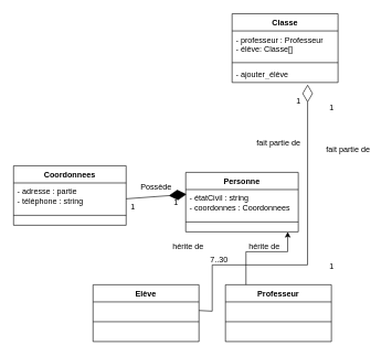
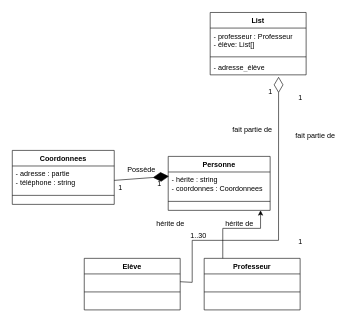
- <mxCell id="8" value="Classe" style="swimlane;fontStyle=1;align=center;verticalAlign=top;childLayout=stackLayout;horizontal=1;startSize=26;horizontalStack=0;resizeParent=1;resizeParentMax=0;resizeLast=0;collapsible=1;marginBottom=0;whiteSpace=wrap;html=1;" vertex="1" parent="1"><mxGeometry x="350" y="20" width="160" height="104" as="geometry" /></mxCell>
+ <mxCell id="8" value="List" style="swimlane;fontStyle=1;align=center;verticalAlign=top;childLayout=stackLayout;horizontal=1;startSize=26;horizontalStack=0;resizeParent=1;resizeParentMax=0;resizeLast=0;collapsible=1;marginBottom=0;whiteSpace=wrap;html=1;" vertex="1" parent="1"><mxGeometry x="350" y="20" width="160" height="104" as="geometry" /></mxCell>
- <mxCell id="9" value="- professeur : Professeur&lt;div&gt;- élève: Classe[]&lt;/div&gt;" style="text;strokeColor=none;fillColor=none;align=left;verticalAlign=top;spacingLeft=4;spacingRight=4;overflow=hidden;rotatable=0;points=[[0,0.5],[1,0.5]];portConstraint=eastwest;whiteSpace=wrap;html=1;" vertex="1" parent="8"><mxGeometry y="26" width="160" height="44" as="geometry" /></mxCell>
+ <mxCell id="9" value="- professeur : Professeur&lt;div&gt;- élève: List[]&lt;/div&gt;" style="text;strokeColor=none;fillColor=none;align=left;verticalAlign=top;spacingLeft=4;spacingRight=4;overflow=hidden;rotatable=0;points=[[0,0.5],[1,0.5]];portConstraint=eastwest;whiteSpace=wrap;html=1;" vertex="1" parent="8"><mxGeometry y="26" width="160" height="44" as="geometry" /></mxCell>
- <mxCell id="11" value="- ajouter_élève" style="text;strokeColor=none;fillColor=none;align=left;verticalAlign=top;spacingLeft=4;spacingRight=4;overflow=hidden;rotatable=0;points=[[0,0.5],[1,0.5]];portConstraint=eastwest;whiteSpace=wrap;html=1;" vertex="1" parent="8"><mxGeometry y="78" width="160" height="26" as="geometry" /></mxCell>
+ <mxCell id="11" value="- adresse_élève" style="text;strokeColor=none;fillColor=none;align=left;verticalAlign=top;spacingLeft=4;spacingRight=4;overflow=hidden;rotatable=0;points=[[0,0.5],[1,0.5]];portConstraint=eastwest;whiteSpace=wrap;html=1;" vertex="1" parent="8"><mxGeometry y="78" width="160" height="26" as="geometry" /></mxCell>
- <mxCell id="3" value="- étatCivil : string&lt;div&gt;- coordonnes : Coordonnees&lt;/div&gt;&lt;div&gt;&lt;br&gt;&lt;/div&gt;" style="text;strokeColor=none;fillColor=none;align=left;verticalAlign=top;spacingLeft=4;spacingRight=4;overflow=hidden;rotatable=0;points=[[0,0.5],[1,0.5]];portConstraint=eastwest;whiteSpace=wrap;html=1;" vertex="1" parent="2"><mxGeometry y="26" width="170" height="34" as="geometry" /></mxCell>
+ <mxCell id="3" value="- hérite : string&lt;div&gt;- coordonnes : Coordonnees&lt;/div&gt;&lt;div&gt;&lt;br&gt;&lt;/div&gt;" style="text;strokeColor=none;fillColor=none;align=left;verticalAlign=top;spacingLeft=4;spacingRight=4;overflow=hidden;rotatable=0;points=[[0,0.5],[1,0.5]];portConstraint=eastwest;whiteSpace=wrap;html=1;" vertex="1" parent="2"><mxGeometry y="26" width="170" height="34" as="geometry" /></mxCell>
- <mxCell id="25" value="7..30" style="text;html=1;align=center;verticalAlign=middle;resizable=0;points=[];autosize=1;strokeColor=none;fillColor=none;" vertex="1" parent="1"><mxGeometry x="305" y="378" width="50" height="30" as="geometry" /></mxCell>
+ <mxCell id="25" value="1..30" style="text;html=1;align=center;verticalAlign=middle;resizable=0;points=[];autosize=1;strokeColor=none;fillColor=none;" vertex="1" parent="1"><mxGeometry x="305" y="378" width="50" height="30" as="geometry" /></mxCell>
